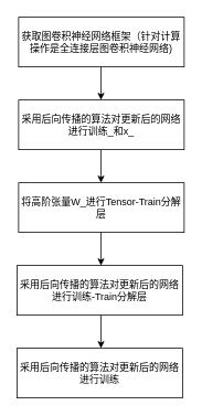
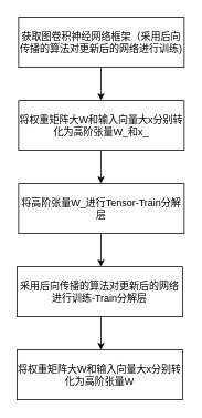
- <mxCell id="2" value="获取图卷积神经网络框架（针对计算操作是全连接层图卷积神经网络)" style="rounded=0;whiteSpace=wrap;html=1;align=center;" vertex="1" parent="1"><mxGeometry x="22" y="20" width="200" height="60" as="geometry" /></mxCell>
+ <mxCell id="2" value="获取图卷积神经网络框架（采用后向传播的算法对更新后的网络进行训练)" style="rounded=0;whiteSpace=wrap;html=1;align=center;" vertex="1" parent="1"><mxGeometry x="22" y="20" width="200" height="60" as="geometry" /></mxCell>
- <mxCell id="3" value="采用后向传播的算法对更新后的网络进行训练_和x_" style="rounded=0;whiteSpace=wrap;html=1;" vertex="1" parent="1"><mxGeometry x="22" y="120" width="200" height="60" as="geometry" /></mxCell>
+ <mxCell id="3" value="将权重矩阵大W和输入向量大x分别转化为高阶张量W_和x_" style="rounded=0;whiteSpace=wrap;html=1;" vertex="1" parent="1"><mxGeometry x="22" y="120" width="200" height="60" as="geometry" /></mxCell>
- <mxCell id="6" value="采用后向传播的算法对更新后的网络进行训练" style="rounded=0;whiteSpace=wrap;html=1;" vertex="1" parent="1"><mxGeometry x="20" y="420" width="200" height="60" as="geometry" /></mxCell>
+ <mxCell id="6" value="将权重矩阵大W和输入向量大x分别转化为高阶张量W" style="rounded=0;whiteSpace=wrap;html=1;" vertex="1" parent="1"><mxGeometry x="20" y="420" width="200" height="60" as="geometry" /></mxCell>
